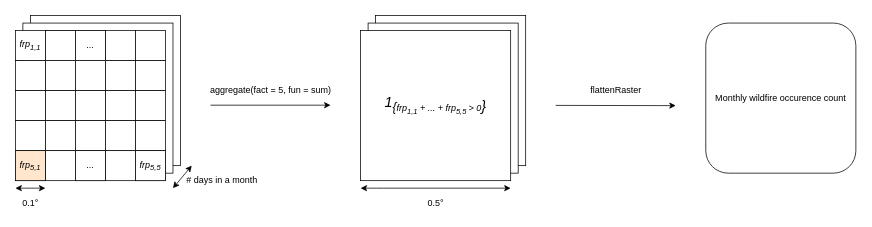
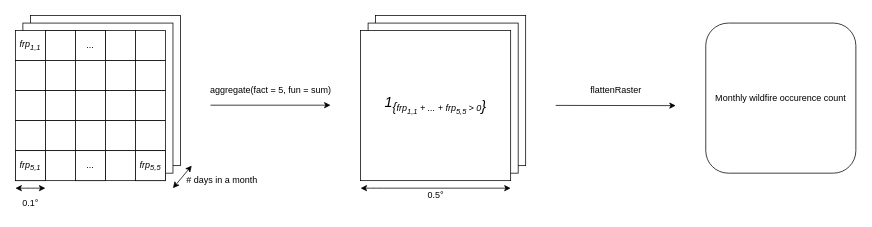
- <mxCell id="35" value="&lt;i&gt;frp&lt;sub&gt;5,1&lt;/sub&gt;&lt;/i&gt;" style="whiteSpace=wrap;html=1;aspect=fixed;fillColor=#ffe6cc;" vertex="1" parent="1"><mxGeometry x="20" y="200" width="40" height="40" as="geometry" /></mxCell>
+ <mxCell id="35" value="&lt;i&gt;frp&lt;sub&gt;5,1&lt;/sub&gt;&lt;/i&gt;" style="whiteSpace=wrap;html=1;aspect=fixed;" vertex="1" parent="1"><mxGeometry x="20" y="200" width="40" height="40" as="geometry" /></mxCell>
- <mxCell id="40" value="0.5°" style="text;html=1;align=center;verticalAlign=middle;resizable=0;points=[];autosize=1;" vertex="1" parent="1"><mxGeometry x="560" y="260" width="40" height="20" as="geometry" /></mxCell>
+ <mxCell id="40" value="0.5°" style="text;html=1;align=center;verticalAlign=middle;resizable=0;points=[];autosize=1;" vertex="1" parent="1"><mxGeometry x="560" y="250" width="40" height="20" as="geometry" /></mxCell>
